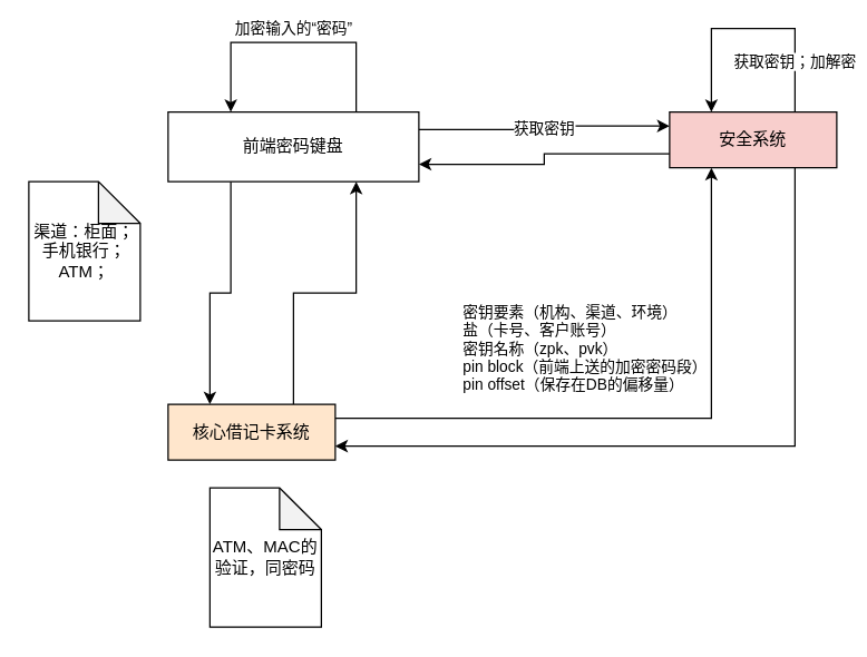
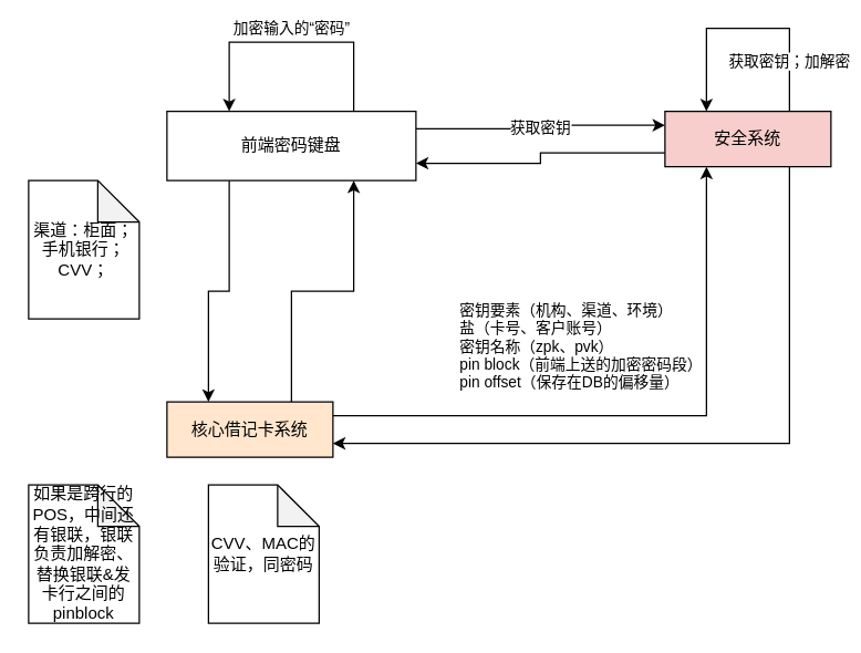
- <mxCell id="15" value="渠道：柜面；手机银行；ATM；" style="shape=note;whiteSpace=wrap;html=1;backgroundOutline=1;darkOpacity=0.05;" vertex="1" parent="1"><mxGeometry x="20" y="130" width="80" height="100" as="geometry" /></mxCell>
+ <mxCell id="15" value="渠道：柜面；手机银行；CVV；" style="shape=note;whiteSpace=wrap;html=1;backgroundOutline=1;darkOpacity=0.05;" vertex="1" parent="1"><mxGeometry x="20" y="130" width="80" height="100" as="geometry" /></mxCell>
+ <mxCell id="16" value="如果是跨行的POS，中间还有银联，银联负责加解密、替换银联&amp;amp;发卡行之间的pinblock" style="shape=note;whiteSpace=wrap;html=1;backgroundOutline=1;darkOpacity=0.05;" vertex="1" parent="1"><mxGeometry x="20" y="350" width="80" height="100" as="geometry" /></mxCell>
- <mxCell id="17" value="ATM、MAC的验证，同密码" style="shape=note;whiteSpace=wrap;html=1;backgroundOutline=1;darkOpacity=0.05;" vertex="1" parent="1"><mxGeometry x="150" y="350" width="80" height="100" as="geometry" /></mxCell>
+ <mxCell id="17" value="CVV、MAC的验证，同密码" style="shape=note;whiteSpace=wrap;html=1;backgroundOutline=1;darkOpacity=0.05;" vertex="1" parent="1"><mxGeometry x="150" y="350" width="80" height="100" as="geometry" /></mxCell>
